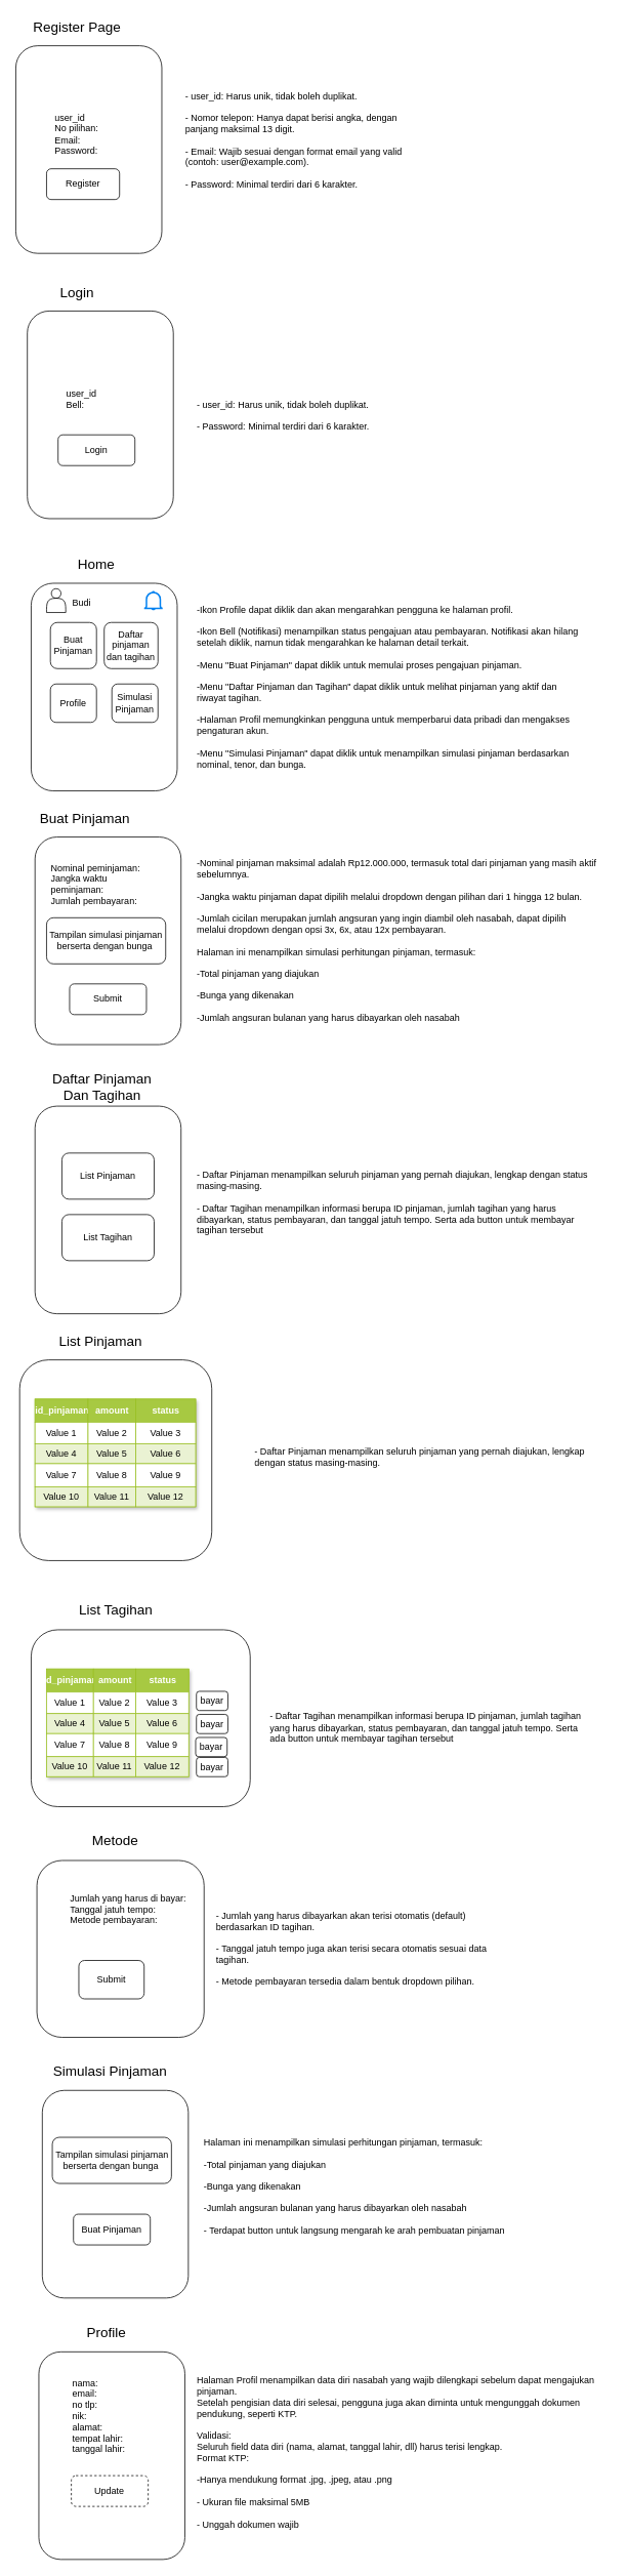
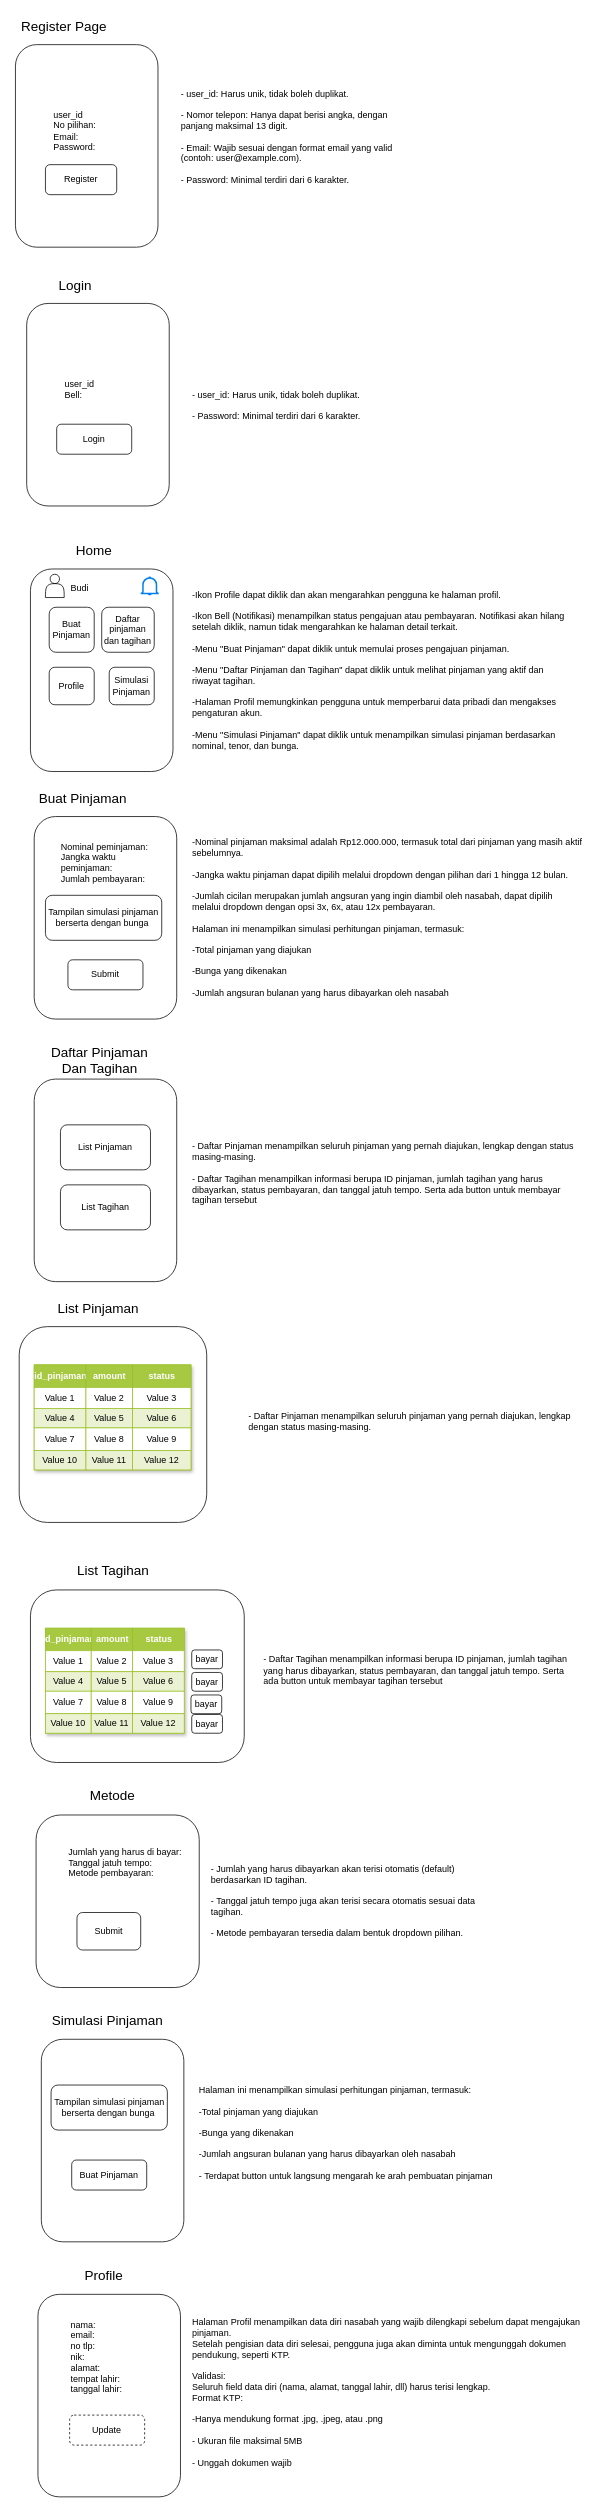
- <mxCell id="4" value="&lt;font style=&quot;font-size: 18px;&quot;&gt;Register Page&lt;/font&gt;" style="text;html=1;align=center;verticalAlign=middle;whiteSpace=wrap;rounded=0;" vertex="1" parent="1"><mxGeometry x="40" y="20" width="120" height="30" as="geometry" /></mxCell>
+ <mxCell id="4" value="&lt;font style=&quot;font-size: 18px;&quot;&gt;Register Page&lt;/font&gt;" style="text;html=1;align=center;verticalAlign=middle;whiteSpace=wrap;rounded=0;" vertex="1" parent="1"><mxGeometry x="25" y="20" width="120" height="30" as="geometry" /></mxCell>
- <mxCell id="25" value="Nominal peminjaman:&lt;div&gt;Jangka waktu peminjaman:&lt;/div&gt;&lt;div&gt;Jumlah pembayaran:&lt;/div&gt;" style="text;strokeColor=none;fillColor=none;align=left;verticalAlign=middle;spacingLeft=4;spacingRight=4;overflow=hidden;points=[[0,0.5],[1,0.5]];portConstraint=eastwest;rotatable=0;whiteSpace=wrap;html=1;" vertex="1" parent="1"><mxGeometry x="60" y="1119" width="145" height="60" as="geometry" /></mxCell>
+ <mxCell id="25" value="Nominal peminjaman:&lt;div&gt;Jangka waktu peminjaman:&lt;/div&gt;&lt;div&gt;Jumlah pembayaran:&lt;/div&gt;" style="text;strokeColor=none;fillColor=none;align=left;verticalAlign=middle;spacingLeft=4;spacingRight=4;overflow=hidden;points=[[0,0.5],[1,0.5]];portConstraint=eastwest;rotatable=0;whiteSpace=wrap;html=1;" vertex="1" parent="1"><mxGeometry x="75" y="1119" width="145" height="60" as="geometry" /></mxCell>
- <mxCell id="84" value="&lt;div&gt;&lt;br&gt;&lt;/div&gt;&lt;div&gt;&lt;br&gt;&lt;/div&gt;&lt;div&gt;- Daftar Tagihan menampilkan informasi berupa ID pinjaman, jumlah tagihan yang harus dibayarkan, status pembayaran, dan tanggal jatuh tempo. Serta ada button untuk membayar tagihan tersebut&lt;/div&gt;" style="text;strokeColor=none;fillColor=none;align=left;verticalAlign=middle;spacingLeft=4;spacingRight=4;overflow=hidden;points=[[0,0.5],[1,0.5]];portConstraint=eastwest;rotatable=0;whiteSpace=wrap;html=1;" vertex="1" parent="1"><mxGeometry x="345" y="2096.5" width="420" height="270" as="geometry" /></mxCell>
+ <mxCell id="84" value="&lt;div&gt;&lt;br&gt;&lt;/div&gt;&lt;div&gt;&lt;br&gt;&lt;/div&gt;&lt;div&gt;- Daftar Tagihan menampilkan informasi berupa ID pinjaman, jumlah tagihan yang harus dibayarkan, status pembayaran, dan tanggal jatuh tempo. Serta ada button untuk membayar tagihan tersebut&lt;/div&gt;" style="text;strokeColor=none;fillColor=none;align=left;verticalAlign=middle;spacingLeft=4;spacingRight=4;overflow=hidden;points=[[0,0.5],[1,0.5]];portConstraint=eastwest;rotatable=0;whiteSpace=wrap;html=1;" vertex="1" parent="1"><mxGeometry x="345" y="2076.5" width="420" height="270" as="geometry" /></mxCell>
